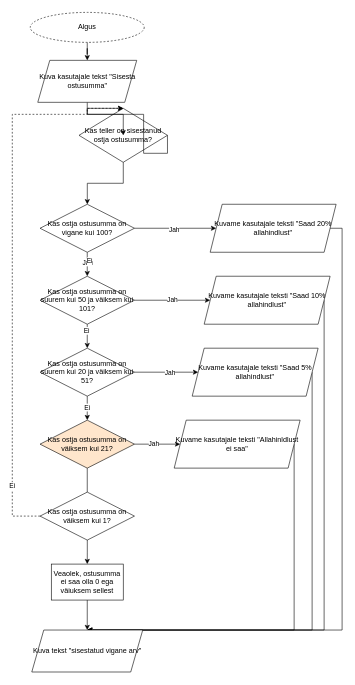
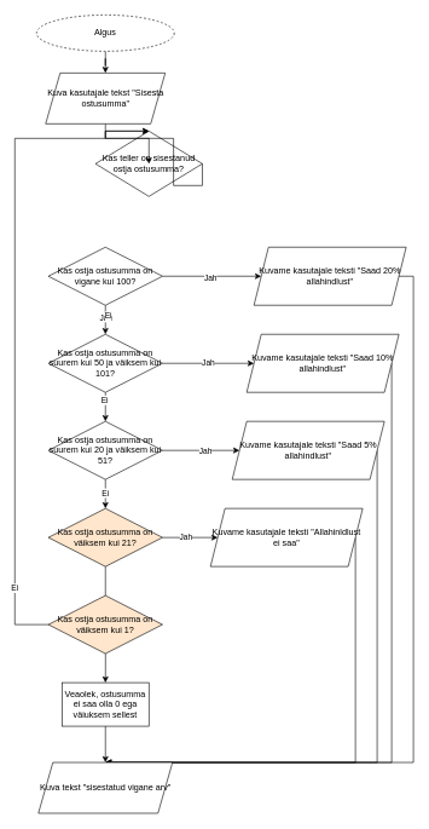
- <mxCell id="4" value="" style="edgeStyle=orthogonalEdgeStyle;rounded=0;orthogonalLoop=1;jettySize=auto;html=1;" edge="1" parent="1" source="5" target="11"><mxGeometry relative="1" as="geometry" /></mxCell>
- <mxCell id="34" style="edgeStyle=orthogonalEdgeStyle;rounded=0;orthogonalLoop=1;jettySize=auto;html=1;exitX=0;exitY=0.5;exitDx=0;exitDy=0;entryX=0.5;entryY=0;entryDx=0;entryDy=0;dashed=1;" edge="1" parent="1" source="37" target="5"><mxGeometry relative="1" as="geometry"><Array as="points"><mxPoint x="20" y="860" /><mxPoint x="20" y="190" /><mxPoint x="145" y="190" /></Array></mxGeometry></mxCell>
+ <mxCell id="34" style="edgeStyle=orthogonalEdgeStyle;rounded=0;orthogonalLoop=1;jettySize=auto;html=1;exitX=0;exitY=0.5;exitDx=0;exitDy=0;entryX=0.5;entryY=0;entryDx=0;entryDy=0;" edge="1" parent="1" source="37" target="5"><mxGeometry relative="1" as="geometry"><Array as="points"><mxPoint x="20" y="860" /><mxPoint x="20" y="190" /><mxPoint x="145" y="190" /></Array></mxGeometry></mxCell>
- <mxCell id="37" value="Kas ostja ostusumma on väiksem kui 1?" style="rhombus;whiteSpace=wrap;html=1;" vertex="1" parent="1"><mxGeometry x="66.25" y="820" width="157.5" height="80" as="geometry" /></mxCell>
+ <mxCell id="37" value="Kas ostja ostusumma on väiksem kui 1?" style="rhombus;whiteSpace=wrap;html=1;fillColor=#ffe6cc;" vertex="1" parent="1"><mxGeometry x="66.25" y="820" width="157.5" height="80" as="geometry" /></mxCell>
